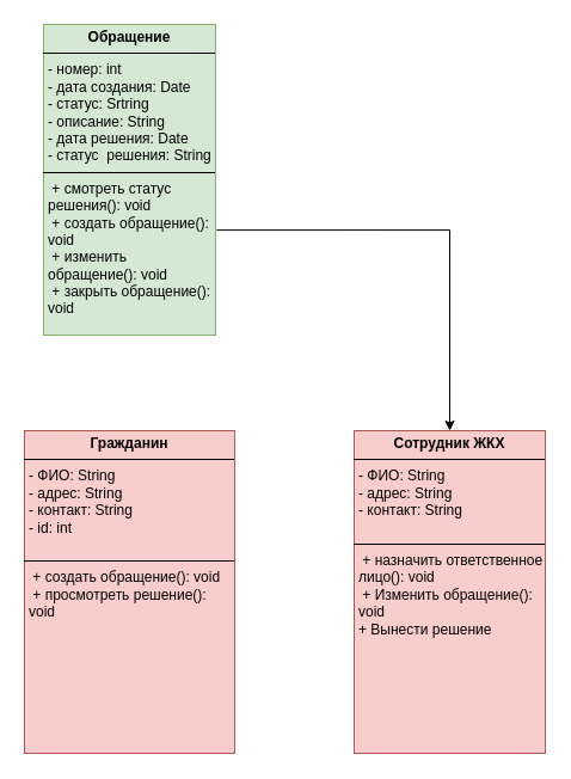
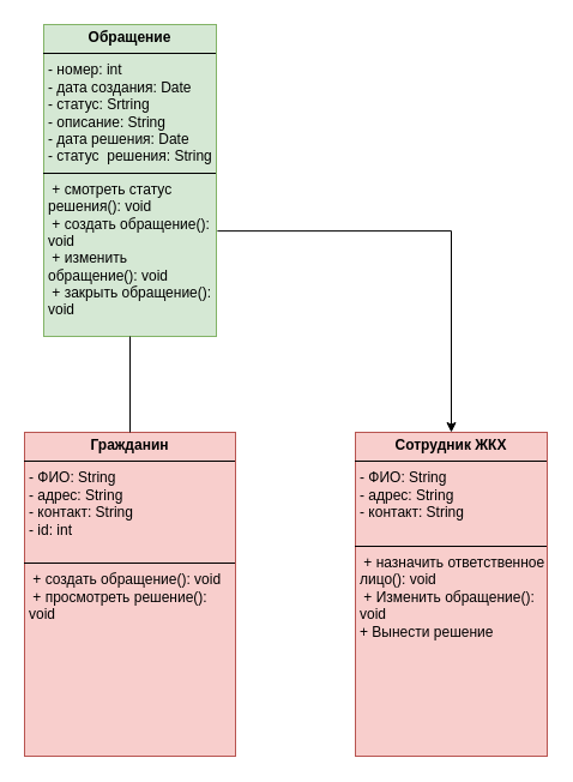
+ <mxCell id="4" value="" style="endArrow=none;html=1;edgeStyle=orthogonalEdgeStyle;rounded=0;exitX=0.5;exitY=1;exitDx=0;exitDy=0;entryX=0.5;entryY=0;entryDx=0;entryDy=0;" edge="1" parent="1" source="2" target="3"><mxGeometry relative="1" as="geometry"><mxPoint x="96" y="300" as="sourcePoint" /><mxPoint x="156" y="340" as="targetPoint" /><Array as="points"><mxPoint x="108" y="280" /><mxPoint x="108" y="360" /></Array></mxGeometry></mxCell>
